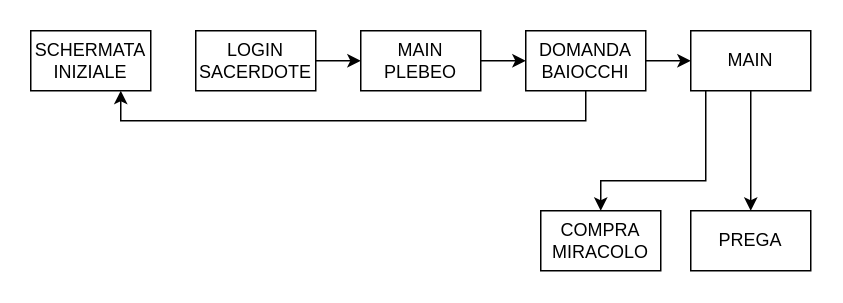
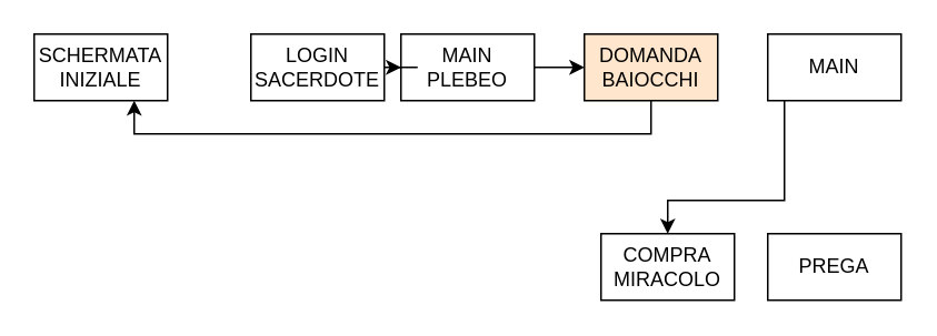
- <mxCell id="14" value="LOGIN&lt;br&gt;SACERDOTE" style="rounded=0;whiteSpace=wrap;html=1;" parent="1" vertex="1"><mxGeometry x="130" y="20" width="80" height="40" as="geometry" /></mxCell>
+ <mxCell id="14" value="LOGIN&lt;br&gt;SACERDOTE" style="rounded=0;whiteSpace=wrap;html=1;" parent="1" vertex="1"><mxGeometry x="150" y="20" width="80" height="40" as="geometry" /></mxCell>
- <mxCell id="6" value="DOMANDA&lt;br&gt;BAIOCCHI" style="rounded=0;whiteSpace=wrap;html=1;" parent="1" vertex="1"><mxGeometry x="350" y="20" width="80" height="40" as="geometry" /></mxCell>
+ <mxCell id="6" value="DOMANDA&lt;br&gt;BAIOCCHI" style="rounded=0;whiteSpace=wrap;html=1;fillColor=#ffe6cc;" parent="1" vertex="1"><mxGeometry x="350" y="20" width="80" height="40" as="geometry" /></mxCell>
- <mxCell id="4" style="edgeStyle=orthogonalEdgeStyle;rounded=0;orthogonalLoop=1;jettySize=auto;html=1;entryX=0;entryY=0.5;entryDx=0;entryDy=0;" parent="1" source="6" target="9" edge="1"><mxGeometry relative="1" as="geometry" /></mxCell>
- <mxCell id="8" style="edgeStyle=orthogonalEdgeStyle;rounded=0;orthogonalLoop=1;jettySize=auto;html=1;entryX=0.5;entryY=0;entryDx=0;entryDy=0;" parent="1" source="9" target="12" edge="1"><mxGeometry relative="1" as="geometry" /></mxCell>
